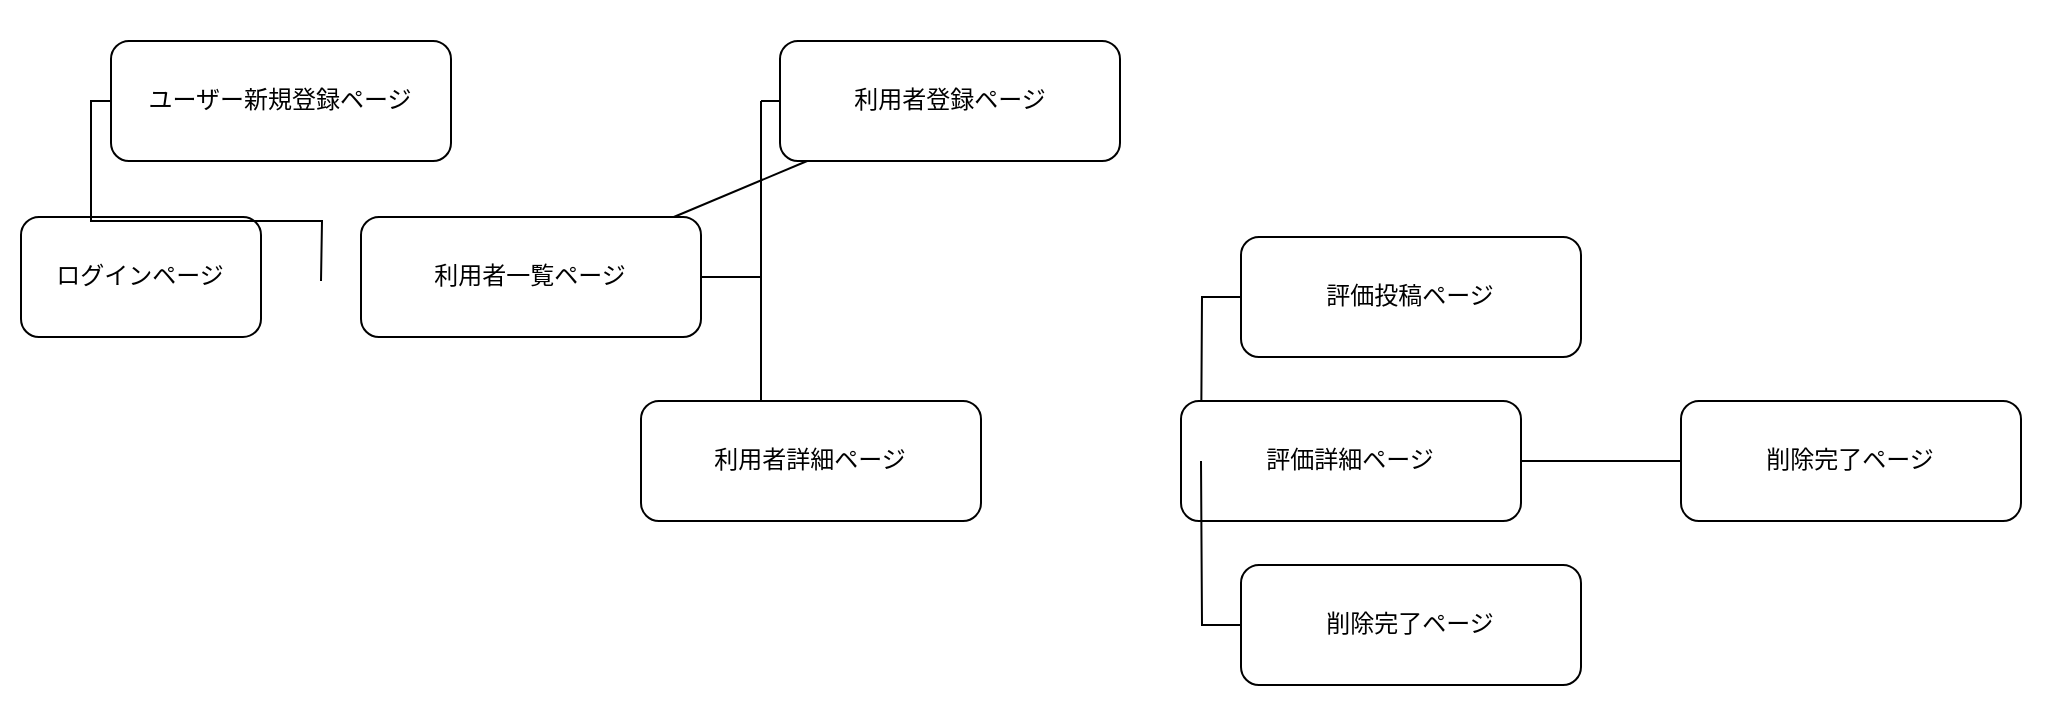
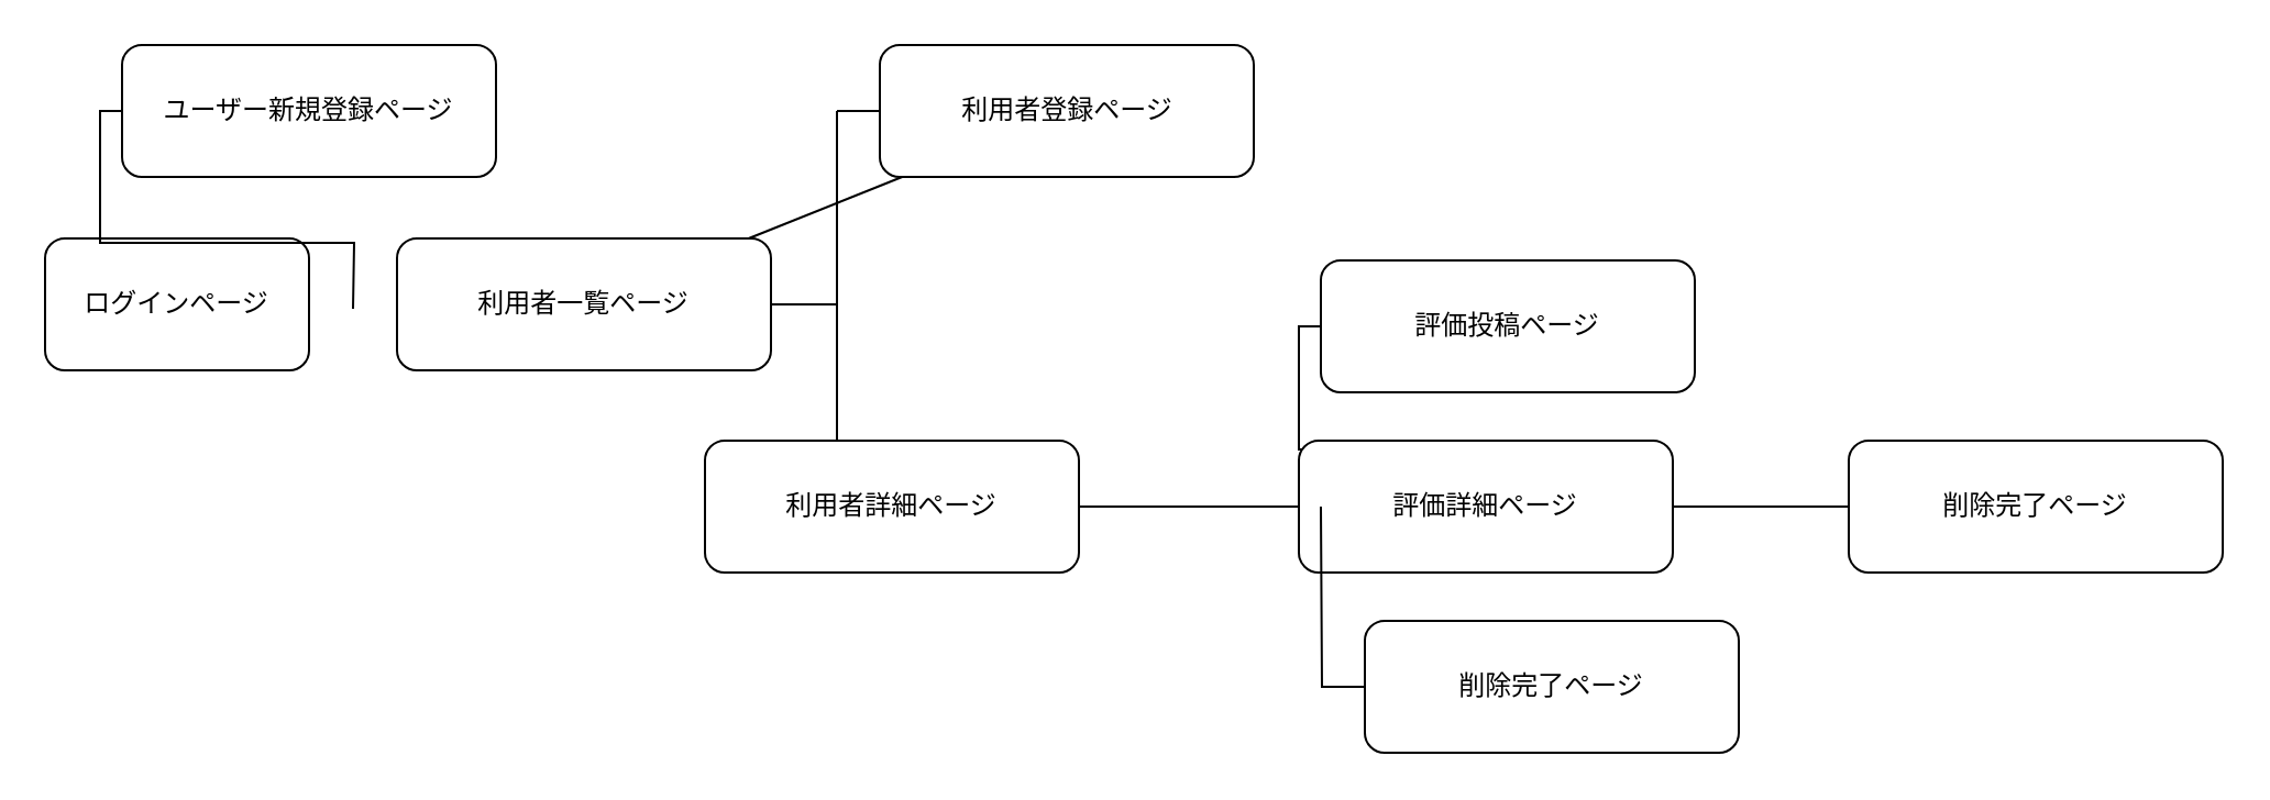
- <mxCell id="17" value="利用者登録ページ" style="rounded=1;whiteSpace=wrap;html=1;" vertex="1" parent="1"><mxGeometry x="389.5" y="20" width="170" height="60" as="geometry" /></mxCell>
+ <mxCell id="17" value="利用者登録ページ" style="rounded=1;whiteSpace=wrap;html=1;" vertex="1" parent="1"><mxGeometry x="399.5" y="20" width="170" height="60" as="geometry" /></mxCell>
- <mxCell id="2" value="ログインページ" style="rounded=1;whiteSpace=wrap;html=1;" vertex="1" parent="1"><mxGeometry x="10" y="108" width="120" height="60" as="geometry" /></mxCell>
+ <mxCell id="2" value="ログインページ" style="rounded=1;whiteSpace=wrap;html=1;" vertex="1" parent="1"><mxGeometry x="20" y="108" width="120" height="60" as="geometry" /></mxCell>
- <mxCell id="10" value="評価投稿ページ" style="rounded=1;whiteSpace=wrap;html=1;" vertex="1" parent="1"><mxGeometry x="620" y="118" width="170" height="60" as="geometry" /></mxCell>
+ <mxCell id="10" value="評価投稿ページ" style="rounded=1;whiteSpace=wrap;html=1;" vertex="1" parent="1"><mxGeometry x="600" y="118" width="170" height="60" as="geometry" /></mxCell>
+ <mxCell id="6" style="edgeStyle=orthogonalEdgeStyle;rounded=0;html=1;exitX=1;exitY=0.5;exitDx=0;exitDy=0;entryX=0;entryY=0.5;entryDx=0;entryDy=0;startArrow=none;startFill=0;endArrow=none;endFill=0;elbow=vertical;" edge="1" parent="1" source="8" target="12"><mxGeometry relative="1" as="geometry" /></mxCell>
